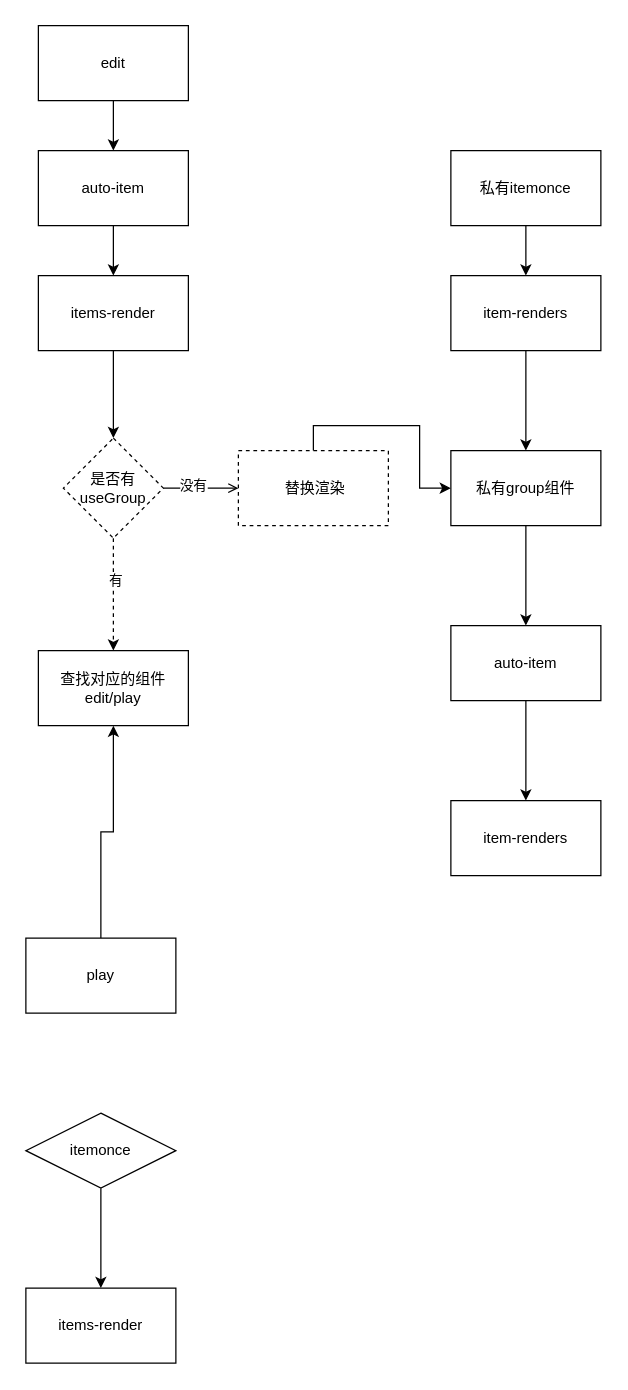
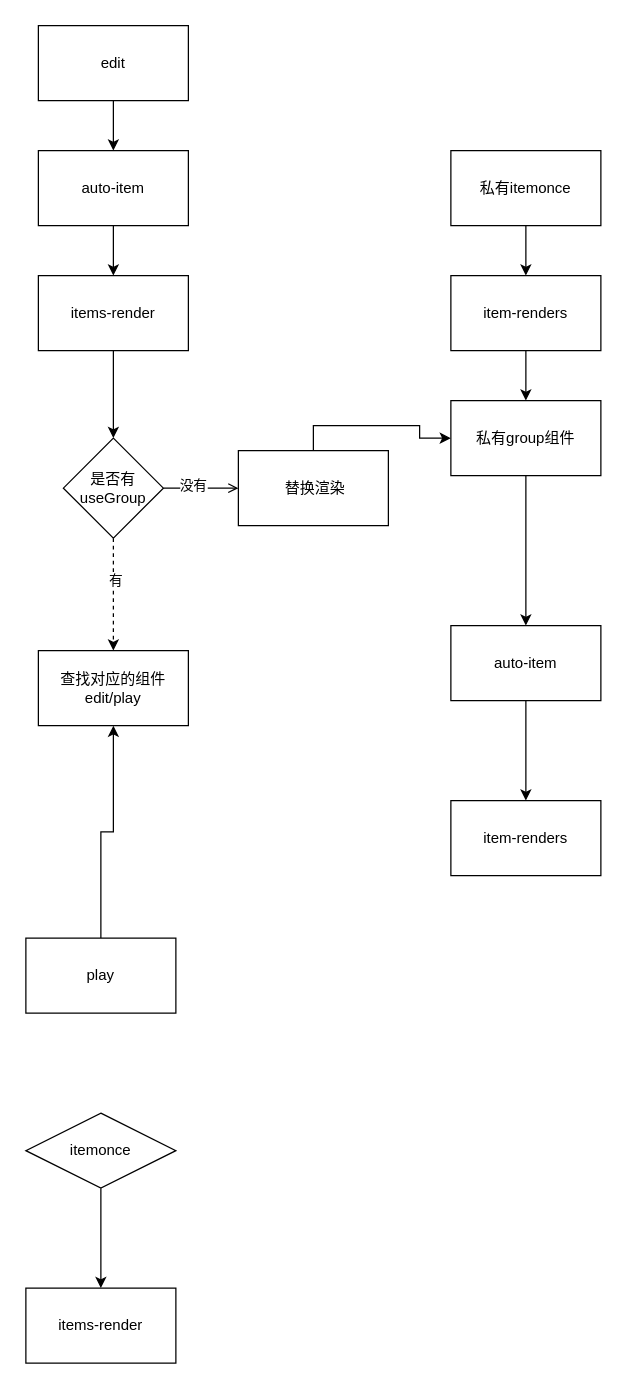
- <mxCell id="12" value="是否有useGroup" style="rhombus;whiteSpace=wrap;html=1;rounded=0;dashed=1;" vertex="1" parent="1"><mxGeometry x="50" y="350" width="80" height="80" as="geometry" /></mxCell>
+ <mxCell id="12" value="是否有useGroup" style="rhombus;whiteSpace=wrap;html=1;rounded=0;" vertex="1" parent="1"><mxGeometry x="50" y="350" width="80" height="80" as="geometry" /></mxCell>
- <mxCell id="15" value="&amp;nbsp;替换渲染" style="whiteSpace=wrap;html=1;rounded=0;dashed=1;" vertex="1" parent="1"><mxGeometry x="190" y="360" width="120" height="60" as="geometry" /></mxCell>
+ <mxCell id="15" value="&amp;nbsp;替换渲染" style="whiteSpace=wrap;html=1;rounded=0;" vertex="1" parent="1"><mxGeometry x="190" y="360" width="120" height="60" as="geometry" /></mxCell>
- <mxCell id="21" value="私有group组件" style="whiteSpace=wrap;html=1;rounded=0;" vertex="1" parent="1"><mxGeometry x="360" y="360" width="120" height="60" as="geometry" /></mxCell>
+ <mxCell id="21" value="私有group组件" style="whiteSpace=wrap;html=1;rounded=0;" vertex="1" parent="1"><mxGeometry x="360" y="320" width="120" height="60" as="geometry" /></mxCell>
